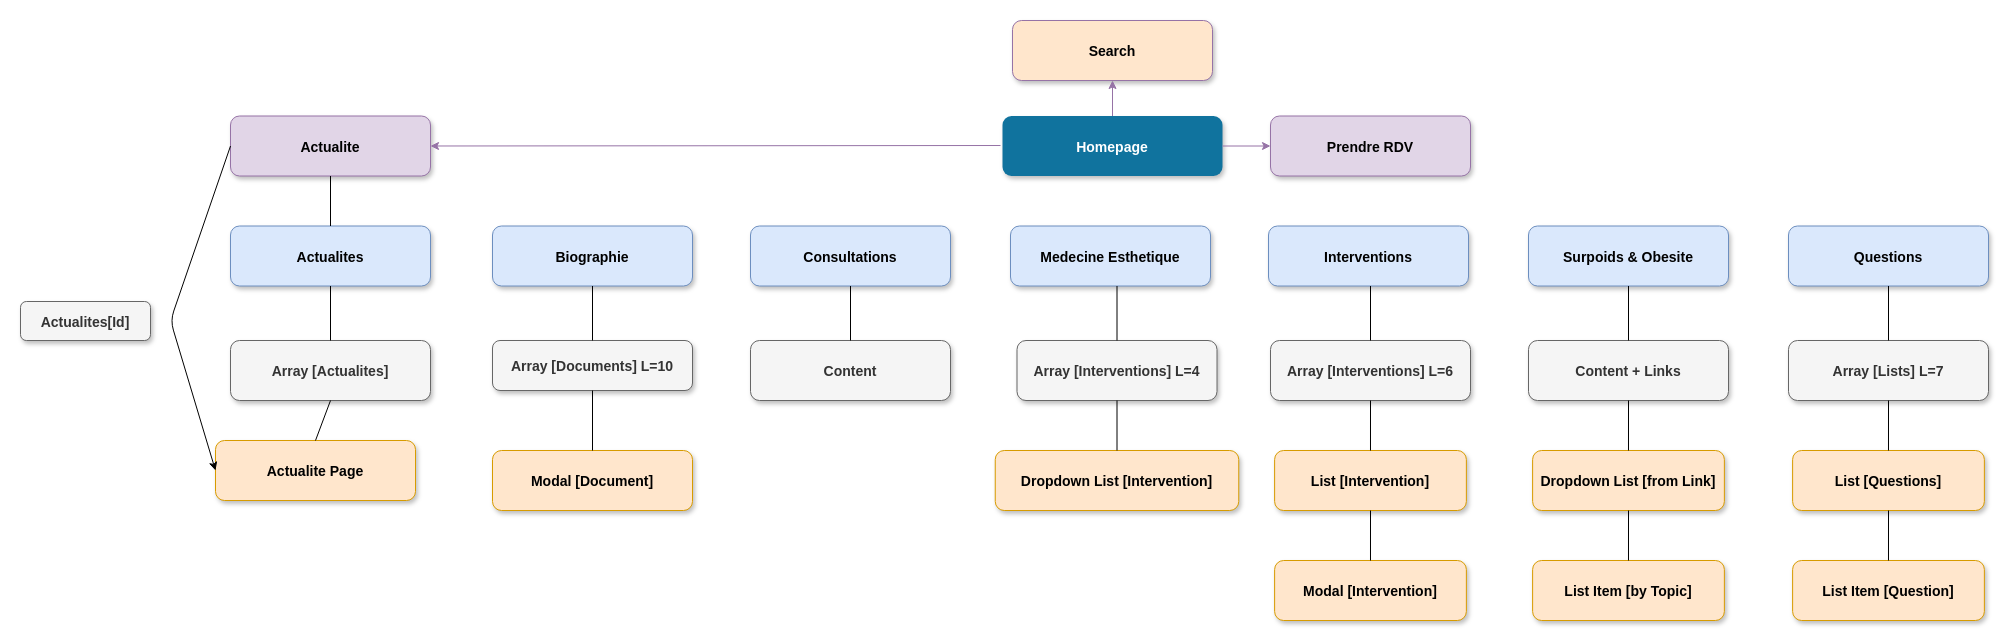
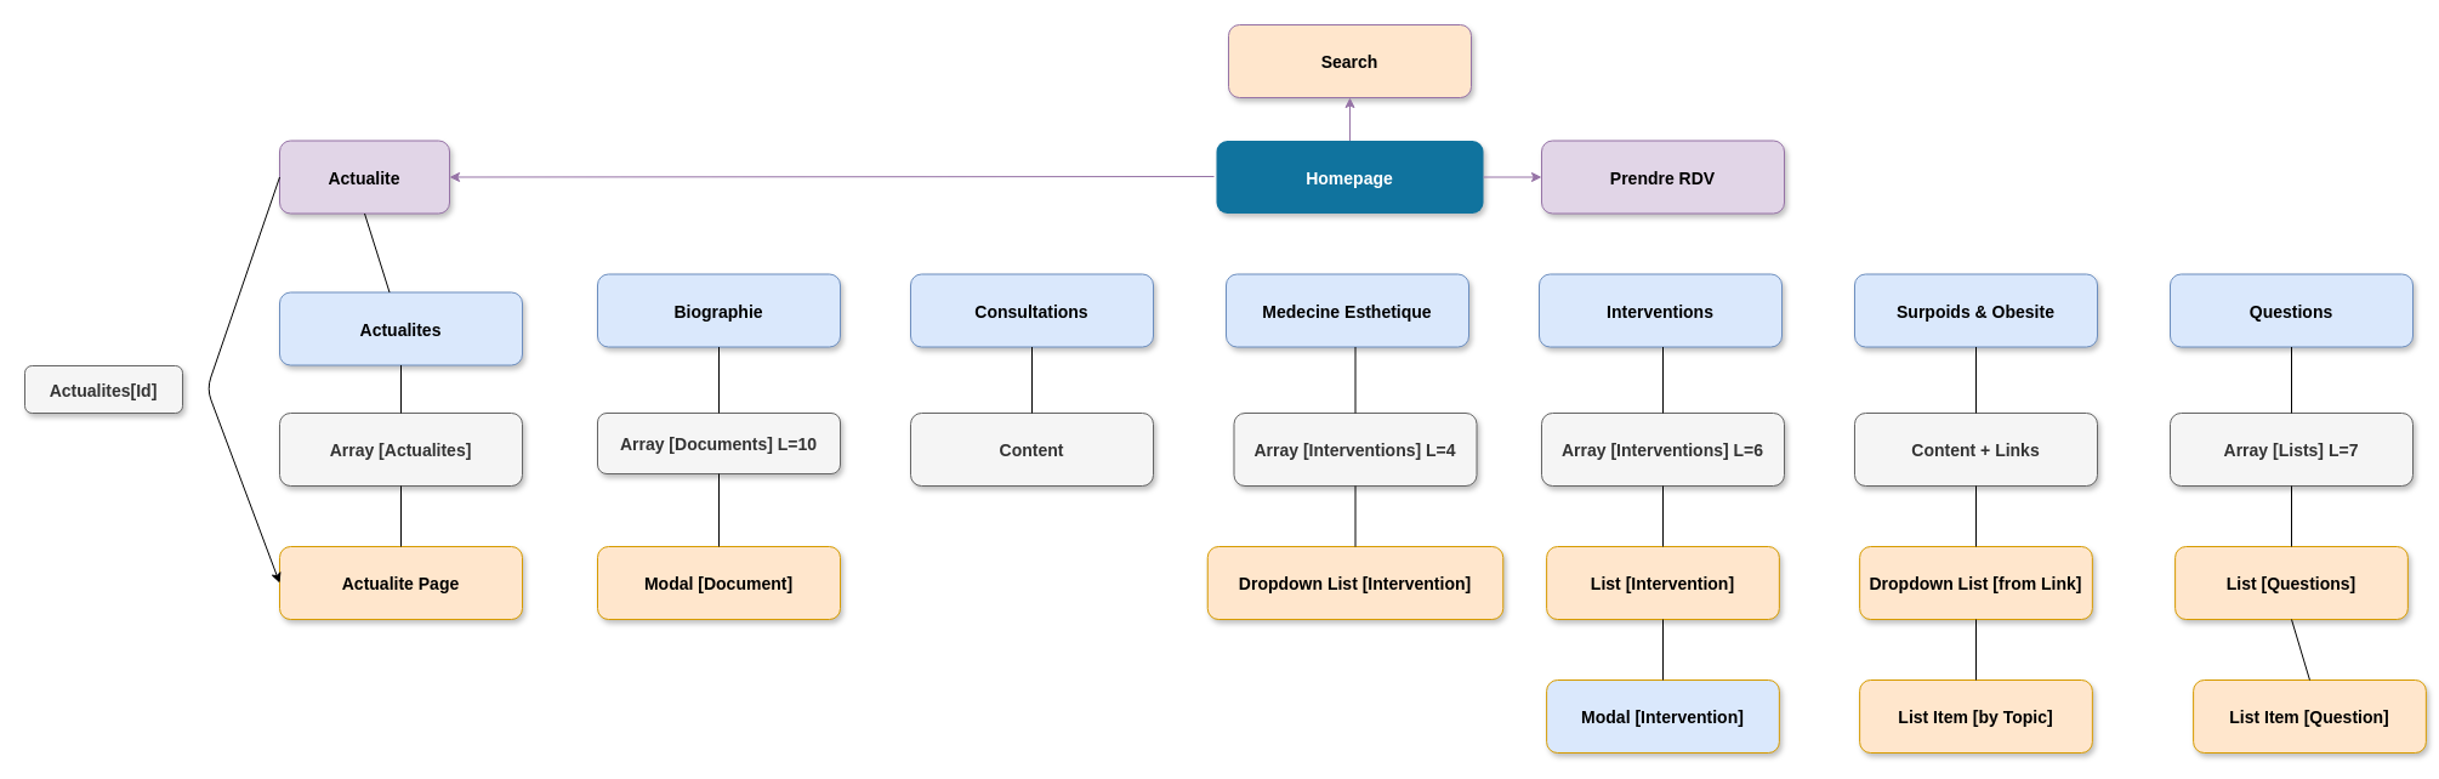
- <mxCell id="7" value="Actualite" style="rounded=1;shadow=1;fontStyle=1;fontSize=14;fillColor=#e1d5e7;strokeColor=#9673a6;" vertex="1" parent="1"><mxGeometry x="230" y="115.5" width="200" height="60" as="geometry" /></mxCell>
+ <mxCell id="7" value="Actualite" style="rounded=1;shadow=1;fontStyle=1;fontSize=14;fillColor=#e1d5e7;strokeColor=#9673a6;" vertex="1" parent="1"><mxGeometry x="230" y="115.5" width="140" height="60" as="geometry" /></mxCell>
- <mxCell id="3" value="Actualites" style="rounded=1;fillColor=#dae8fc;strokeColor=#6c8ebf;shadow=1;fontStyle=1;fontSize=14;" parent="1" vertex="1"><mxGeometry x="230" y="225.5" width="200" height="60" as="geometry" /></mxCell>
+ <mxCell id="3" value="Actualites" style="rounded=1;fillColor=#dae8fc;strokeColor=#6c8ebf;shadow=1;fontStyle=1;fontSize=14;" parent="1" vertex="1"><mxGeometry x="230" y="240.5" width="200" height="60" as="geometry" /></mxCell>
- <mxCell id="12" value="Actualite Page" style="rounded=1;shadow=1;fontStyle=1;fontSize=14;fillColor=#ffe6cc;strokeColor=#d79b00;" vertex="1" parent="1"><mxGeometry x="215" y="440" width="200" height="60" as="geometry" /></mxCell>
+ <mxCell id="12" value="Actualite Page" style="rounded=1;shadow=1;fontStyle=1;fontSize=14;fillColor=#ffe6cc;strokeColor=#d79b00;" vertex="1" parent="1"><mxGeometry x="230" y="450" width="200" height="60" as="geometry" /></mxCell>
- <mxCell id="37" value="Modal [Intervention]" style="rounded=1;shadow=1;fontStyle=1;fontSize=14;fillColor=#ffe6cc;strokeColor=#d79b00;" vertex="1" parent="1"><mxGeometry x="1274.12" y="560" width="191.75" height="60" as="geometry" /></mxCell>
+ <mxCell id="37" value="Modal [Intervention]" style="rounded=1;shadow=1;fontStyle=1;fontSize=14;fillColor=#dae8fc;strokeColor=#d79b00;" vertex="1" parent="1"><mxGeometry x="1274.12" y="560" width="191.75" height="60" as="geometry" /></mxCell>
- <mxCell id="49" value="List Item [Question]" style="rounded=1;shadow=1;fontStyle=1;fontSize=14;fillColor=#ffe6cc;strokeColor=#d79b00;" vertex="1" parent="1"><mxGeometry x="1792.12" y="560" width="191.75" height="60" as="geometry" /></mxCell>
+ <mxCell id="49" value="List Item [Question]" style="rounded=1;shadow=1;fontStyle=1;fontSize=14;fillColor=#ffe6cc;strokeColor=#d79b00;" vertex="1" parent="1"><mxGeometry x="1807.12" y="560" width="191.75" height="60" as="geometry" /></mxCell>
